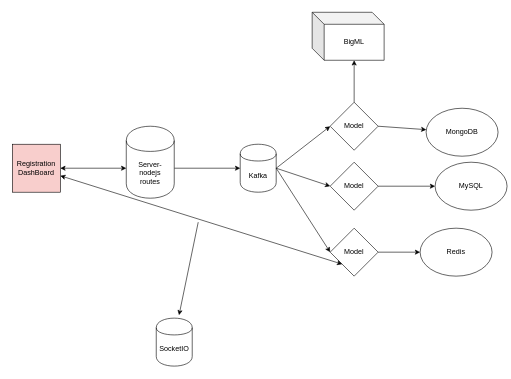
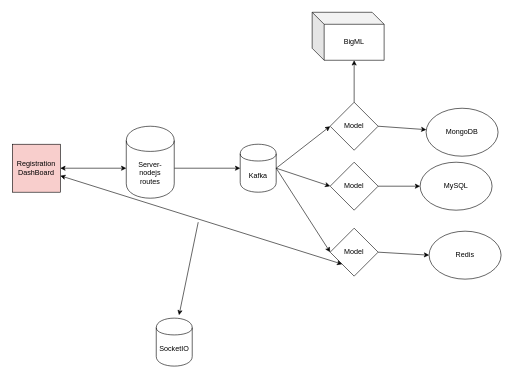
- <mxCell id="5" value="MySQL" style="ellipse;whiteSpace=wrap;html=1;" vertex="1" parent="1"><mxGeometry x="725" y="270" width="120" height="80" as="geometry" /></mxCell>
+ <mxCell id="5" value="MySQL" style="ellipse;whiteSpace=wrap;html=1;" vertex="1" parent="1"><mxGeometry x="700" y="270" width="120" height="80" as="geometry" /></mxCell>
- <mxCell id="6" value="Redis" style="ellipse;whiteSpace=wrap;html=1;" vertex="1" parent="1"><mxGeometry x="700" y="380" width="120" height="80" as="geometry" /></mxCell>
+ <mxCell id="6" value="Redis" style="ellipse;whiteSpace=wrap;html=1;" vertex="1" parent="1"><mxGeometry x="715" y="385" width="120" height="80" as="geometry" /></mxCell>
